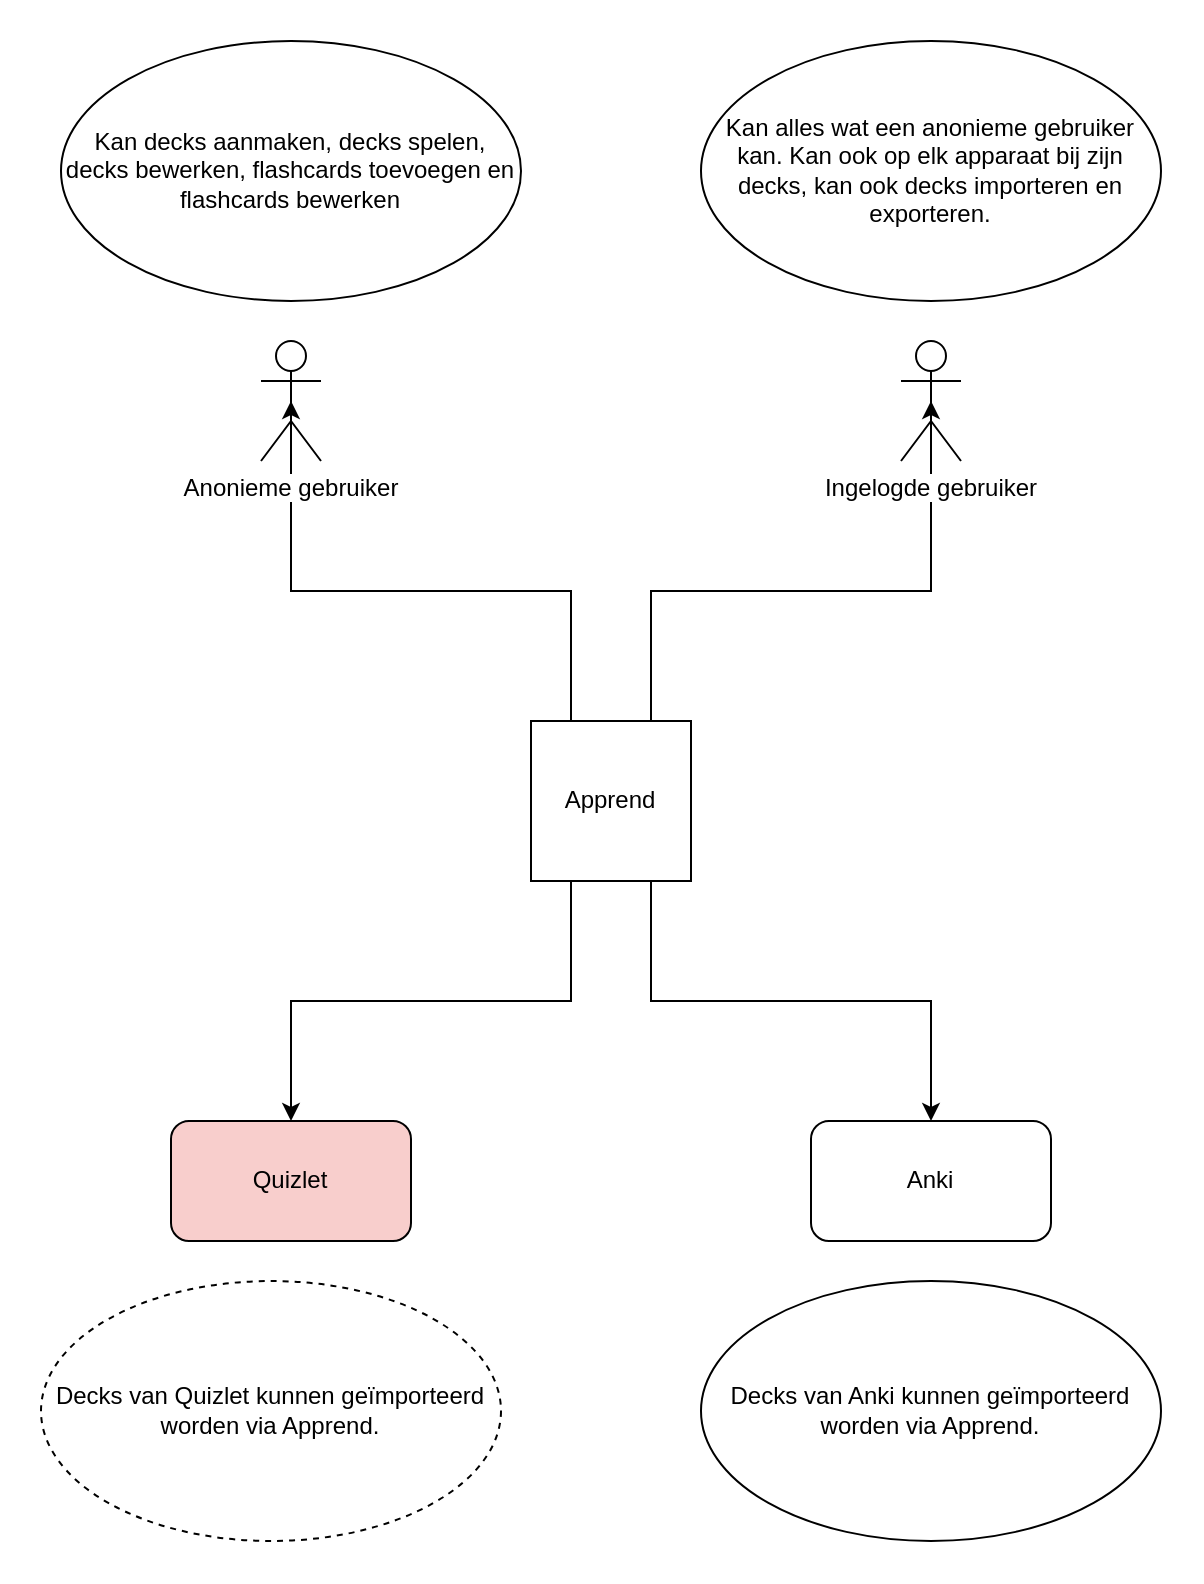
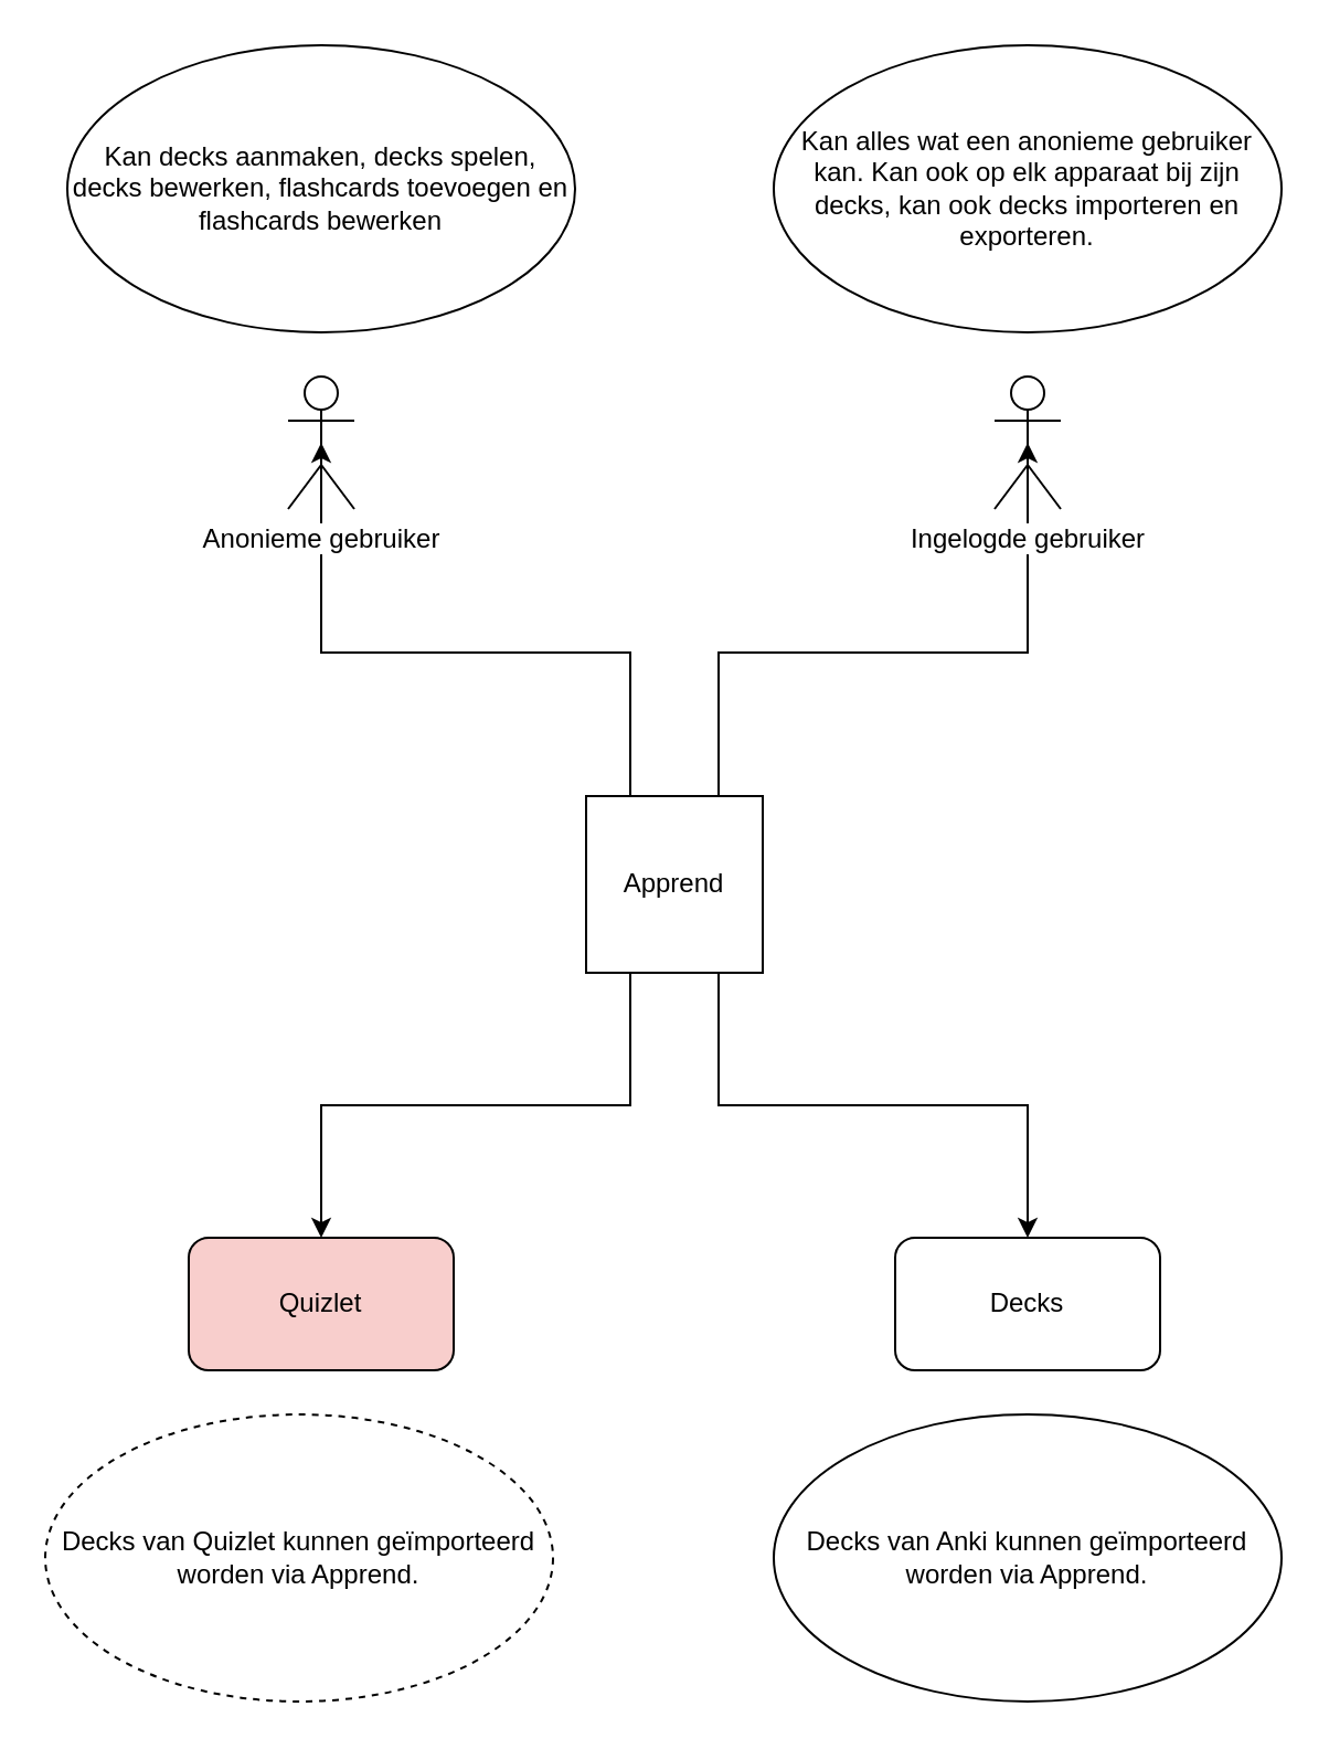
- <mxCell id="10" value="Anki" style="rounded=1;whiteSpace=wrap;html=1;" vertex="1" parent="1"><mxGeometry x="405" y="560" width="120" height="60" as="geometry" /></mxCell>
+ <mxCell id="10" value="Decks" style="rounded=1;whiteSpace=wrap;html=1;" vertex="1" parent="1"><mxGeometry x="405" y="560" width="120" height="60" as="geometry" /></mxCell>
